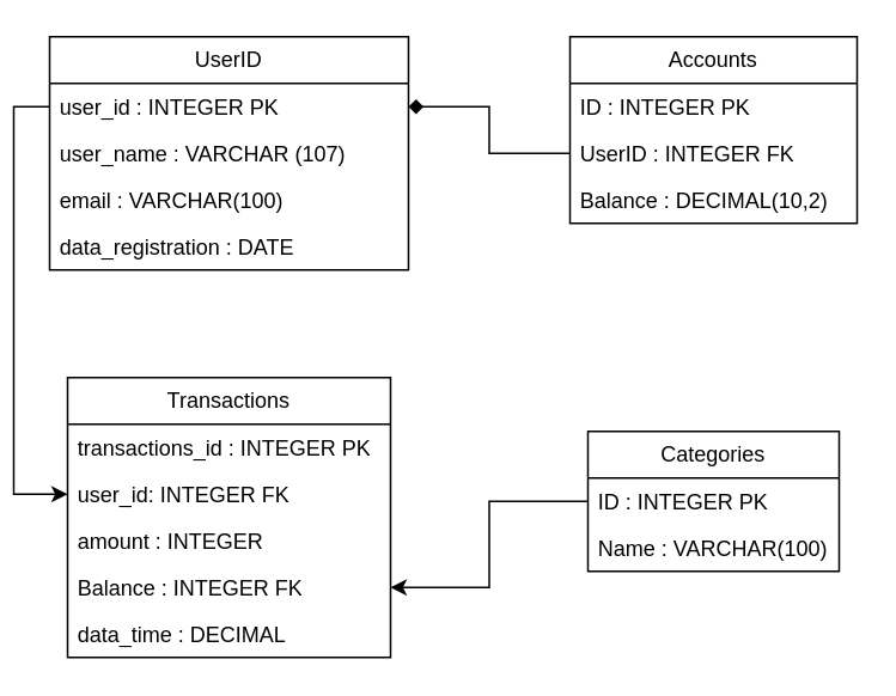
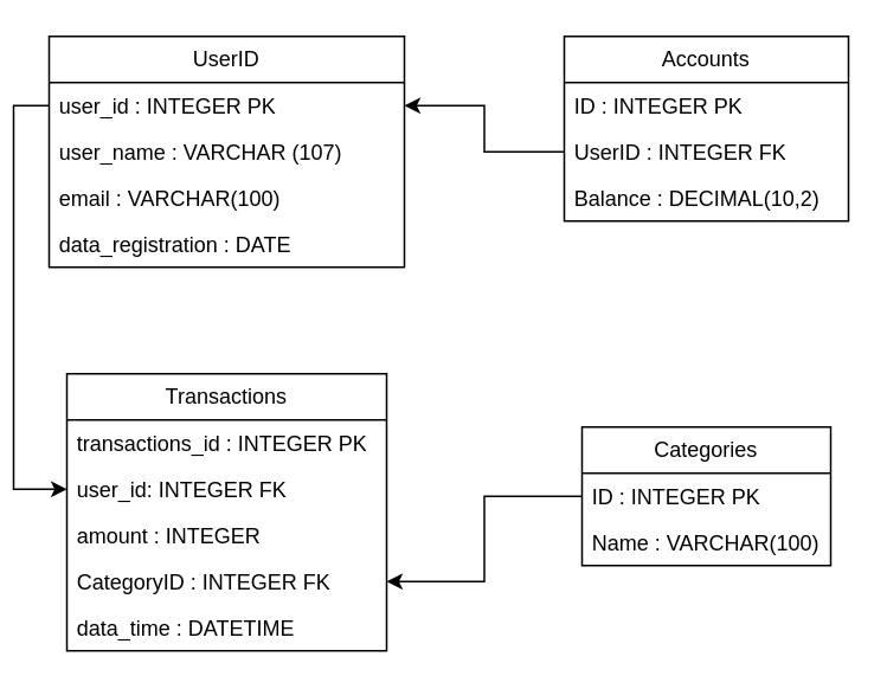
- <mxCell id="22" style="edgeStyle=orthogonalEdgeStyle;rounded=0;orthogonalLoop=1;jettySize=auto;html=1;entryX=1;entryY=0.5;entryDx=0;entryDy=0;endArrow=diamond;" edge="1" parent="1" source="19" target="3"><mxGeometry relative="1" as="geometry" /></mxCell>
+ <mxCell id="22" style="edgeStyle=orthogonalEdgeStyle;rounded=0;orthogonalLoop=1;jettySize=auto;html=1;entryX=1;entryY=0.5;entryDx=0;entryDy=0;" edge="1" parent="1" source="19" target="3"><mxGeometry relative="1" as="geometry" /></mxCell>
- <mxCell id="11" value="Balance : INTEGER FK" style="text;strokeColor=none;fillColor=none;align=left;verticalAlign=top;spacingLeft=4;spacingRight=4;overflow=hidden;rotatable=0;points=[[0,0.5],[1,0.5]];portConstraint=eastwest;whiteSpace=wrap;html=1;" vertex="1" parent="7"><mxGeometry y="104" width="180" height="26" as="geometry" /></mxCell>
+ <mxCell id="11" value="CategoryID : INTEGER FK" style="text;strokeColor=none;fillColor=none;align=left;verticalAlign=top;spacingLeft=4;spacingRight=4;overflow=hidden;rotatable=0;points=[[0,0.5],[1,0.5]];portConstraint=eastwest;whiteSpace=wrap;html=1;" vertex="1" parent="7"><mxGeometry y="104" width="180" height="26" as="geometry" /></mxCell>
- <mxCell id="12" value="data_time : DECIMAL" style="text;strokeColor=none;fillColor=none;align=left;verticalAlign=top;spacingLeft=4;spacingRight=4;overflow=hidden;rotatable=0;points=[[0,0.5],[1,0.5]];portConstraint=eastwest;whiteSpace=wrap;html=1;" vertex="1" parent="7"><mxGeometry y="130" width="180" height="26" as="geometry" /></mxCell>
+ <mxCell id="12" value="data_time : DATETIME" style="text;strokeColor=none;fillColor=none;align=left;verticalAlign=top;spacingLeft=4;spacingRight=4;overflow=hidden;rotatable=0;points=[[0,0.5],[1,0.5]];portConstraint=eastwest;whiteSpace=wrap;html=1;" vertex="1" parent="7"><mxGeometry y="130" width="180" height="26" as="geometry" /></mxCell>
